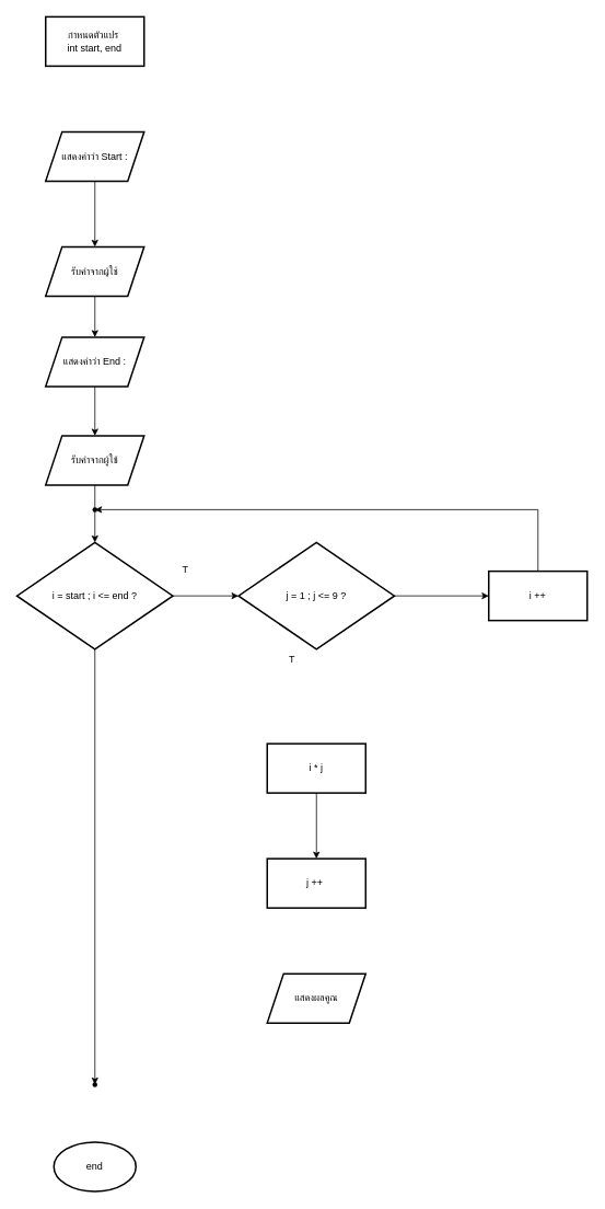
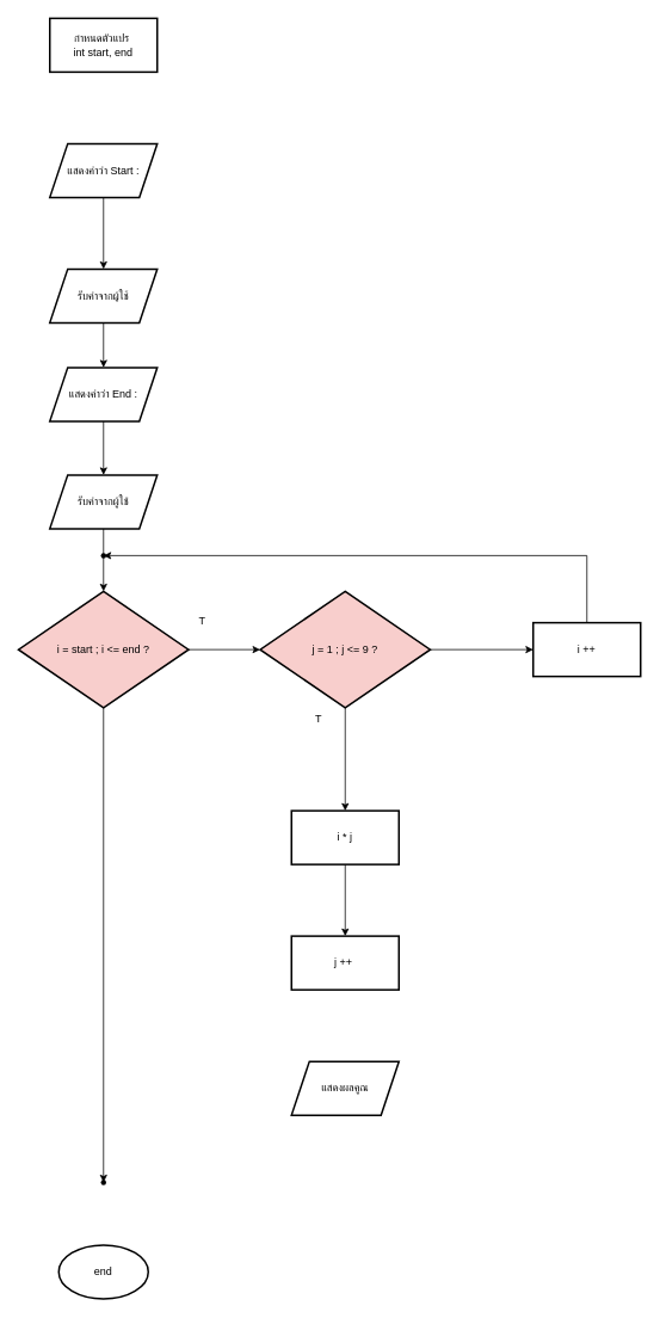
- <mxCell id="13" value="i = start ; i &amp;lt;= end ?" style="rhombus;whiteSpace=wrap;html=1;strokeWidth=2;" vertex="1" parent="1"><mxGeometry x="20" y="660" width="190" height="130" as="geometry" /></mxCell>
+ <mxCell id="13" value="i = start ; i &amp;lt;= end ?" style="rhombus;whiteSpace=wrap;html=1;strokeWidth=2;fillColor=#f8cecc;" vertex="1" parent="1"><mxGeometry x="20" y="660" width="190" height="130" as="geometry" /></mxCell>
- <mxCell id="16" value="j = 1 ; j &amp;lt;= 9 ?" style="rhombus;whiteSpace=wrap;html=1;strokeWidth=2;" vertex="1" parent="1"><mxGeometry x="290" y="660" width="190" height="130" as="geometry" /></mxCell>
+ <mxCell id="16" value="j = 1 ; j &amp;lt;= 9 ?" style="rhombus;whiteSpace=wrap;html=1;strokeWidth=2;fillColor=#f8cecc;" vertex="1" parent="1"><mxGeometry x="290" y="660" width="190" height="130" as="geometry" /></mxCell>
+ <mxCell id="14" value="" style="edgeStyle=orthogonalEdgeStyle;rounded=0;orthogonalLoop=1;jettySize=auto;html=1;" edge="1" parent="1" source="16" target="19"><mxGeometry relative="1" as="geometry" /></mxCell>
